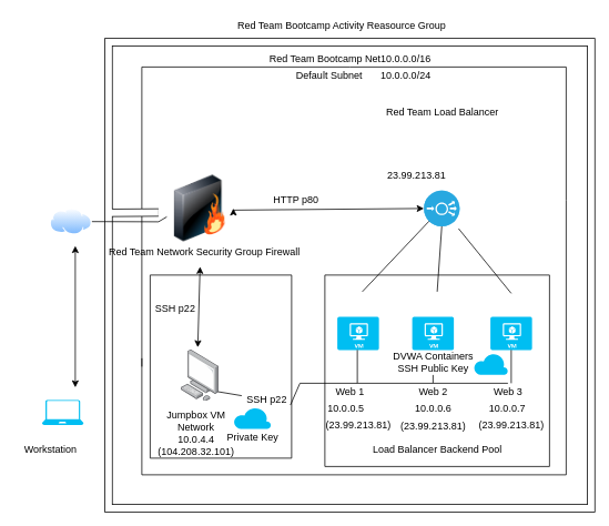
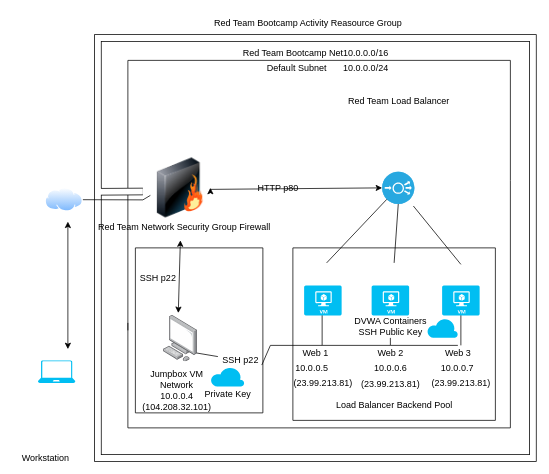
- <mxCell id="40" value="23.99.213.81" style="text;html=1;align=center;verticalAlign=middle;resizable=0;points=[];autosize=1;strokeColor=none;fillColor=none;" vertex="1" parent="1"><mxGeometry x="455" y="200" width="90" height="20" as="geometry" /></mxCell>
- <mxCell id="31" value="HTTP p80" style="text;html=1;align=center;verticalAlign=middle;resizable=0;points=[];autosize=1;strokeColor=none;fillColor=none;" vertex="1" parent="1"><mxGeometry x="320" y="230" width="70" height="20" as="geometry" /></mxCell>
+ <mxCell id="31" value="HTTP p80" style="text;html=1;align=center;verticalAlign=middle;resizable=0;points=[];autosize=1;strokeColor=none;fillColor=none;" vertex="1" parent="1"><mxGeometry x="335" y="240" width="70" height="20" as="geometry" /></mxCell>
- <mxCell id="51" value="10.0.4.4&lt;br&gt;(104.208.32.101)" style="text;html=1;align=center;verticalAlign=middle;resizable=0;points=[];autosize=1;strokeColor=none;fillColor=none;" vertex="1" parent="1"><mxGeometry x="180" y="520" width="110" height="30" as="geometry" /></mxCell>
+ <mxCell id="51" value="10.0.0.4&lt;br&gt;(104.208.32.101)" style="text;html=1;align=center;verticalAlign=middle;resizable=0;points=[];autosize=1;strokeColor=none;fillColor=none;" vertex="1" parent="1"><mxGeometry x="180" y="520" width="110" height="30" as="geometry" /></mxCell>
- <mxCell id="17" value="Workstation" style="text;html=1;align=center;verticalAlign=middle;resizable=0;points=[];autosize=1;strokeColor=none;fillColor=none;" vertex="1" parent="1"><mxGeometry y="530" width="80" height="20" as="geometry" x="20" /></mxCell>
+ <mxCell id="17" value="Workstation" style="text;html=1;align=center;verticalAlign=middle;resizable=0;points=[];autosize=1;strokeColor=none;fillColor=none;" vertex="1" parent="1"><mxGeometry x="20" y="600" width="80" height="20" as="geometry" /></mxCell>
